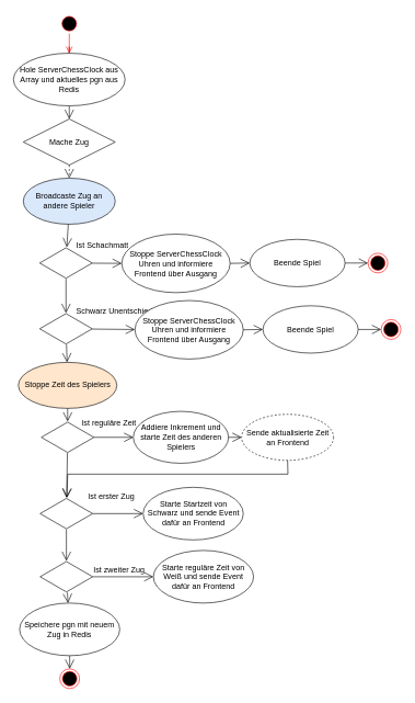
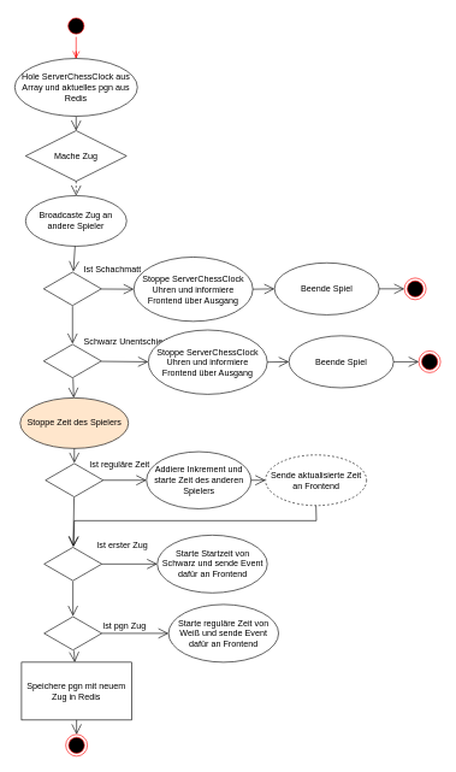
- <mxCell id="5" value="Broadcaste Zug an andere Spieler" style="ellipse;whiteSpace=wrap;html=1;fillColor=#dae8fc;" parent="1" vertex="1"><mxGeometry x="35" y="270" width="140" height="70" as="geometry" /></mxCell>
+ <mxCell id="5" value="Broadcaste Zug an andere Spieler" style="ellipse;whiteSpace=wrap;html=1;" parent="1" vertex="1"><mxGeometry x="35" y="270" width="140" height="70" as="geometry" /></mxCell>
- <mxCell id="40" value="Ist zweiter Zug" style="text;strokeColor=none;fillColor=none;align=left;verticalAlign=top;spacingLeft=4;spacingRight=4;overflow=hidden;rotatable=0;points=[[0,0.5],[1,0.5]];portConstraint=eastwest;whiteSpace=wrap;html=1;" vertex="1" parent="1"><mxGeometry x="135.63" y="852" width="160" height="26" as="geometry" /></mxCell>
+ <mxCell id="40" value="Ist pgn Zug" style="text;strokeColor=none;fillColor=none;align=left;verticalAlign=top;spacingLeft=4;spacingRight=4;overflow=hidden;rotatable=0;points=[[0,0.5],[1,0.5]];portConstraint=eastwest;whiteSpace=wrap;html=1;" vertex="1" parent="1"><mxGeometry x="135.63" y="852" width="160" height="26" as="geometry" /></mxCell>
- <mxCell id="49" value="Speichere pgn mit neuem Zug in Redis" style="ellipse;whiteSpace=wrap;html=1;" vertex="1" parent="1"><mxGeometry x="29.38" y="916" width="152.5" height="80" as="geometry" /></mxCell>
+ <mxCell id="49" value="Speichere pgn mit neuem Zug in Redis" style="whiteSpace=wrap;html=1;rounded=0;" vertex="1" parent="1"><mxGeometry x="29.38" y="916" width="152.5" height="80" as="geometry" /></mxCell>
